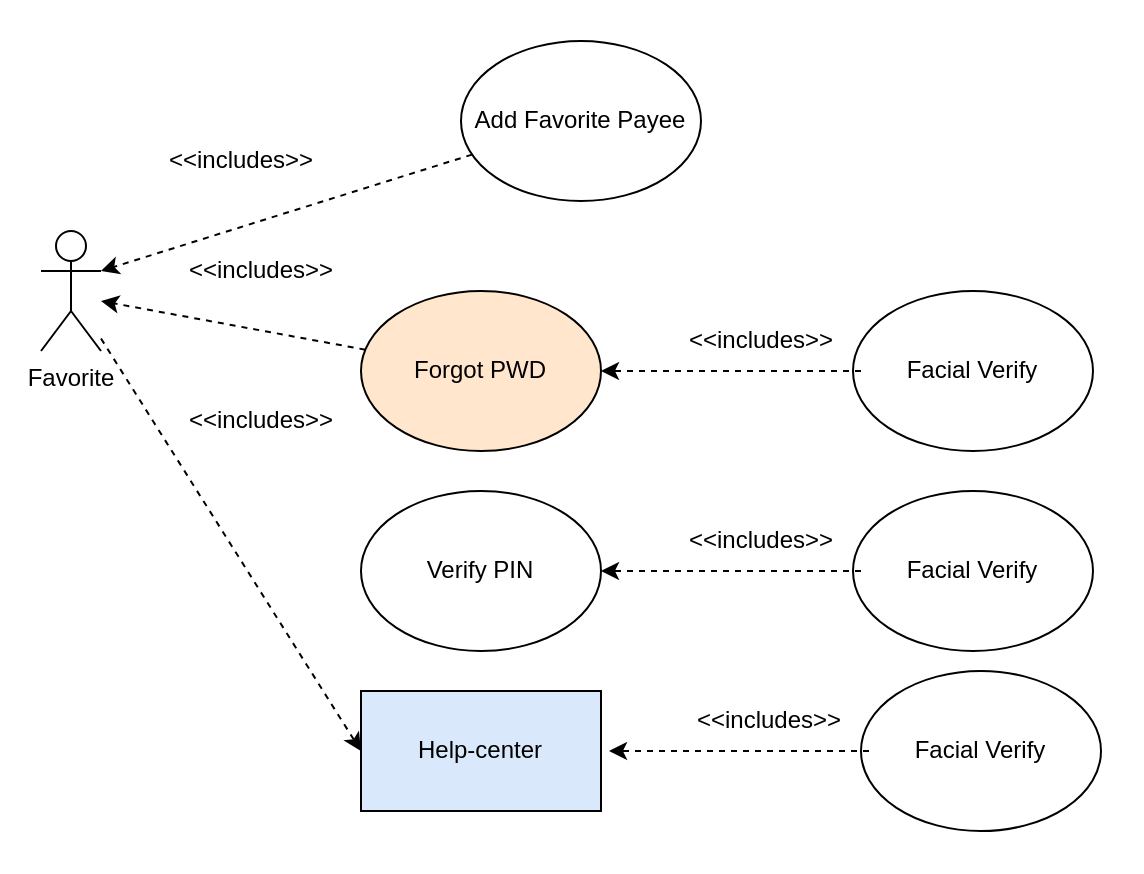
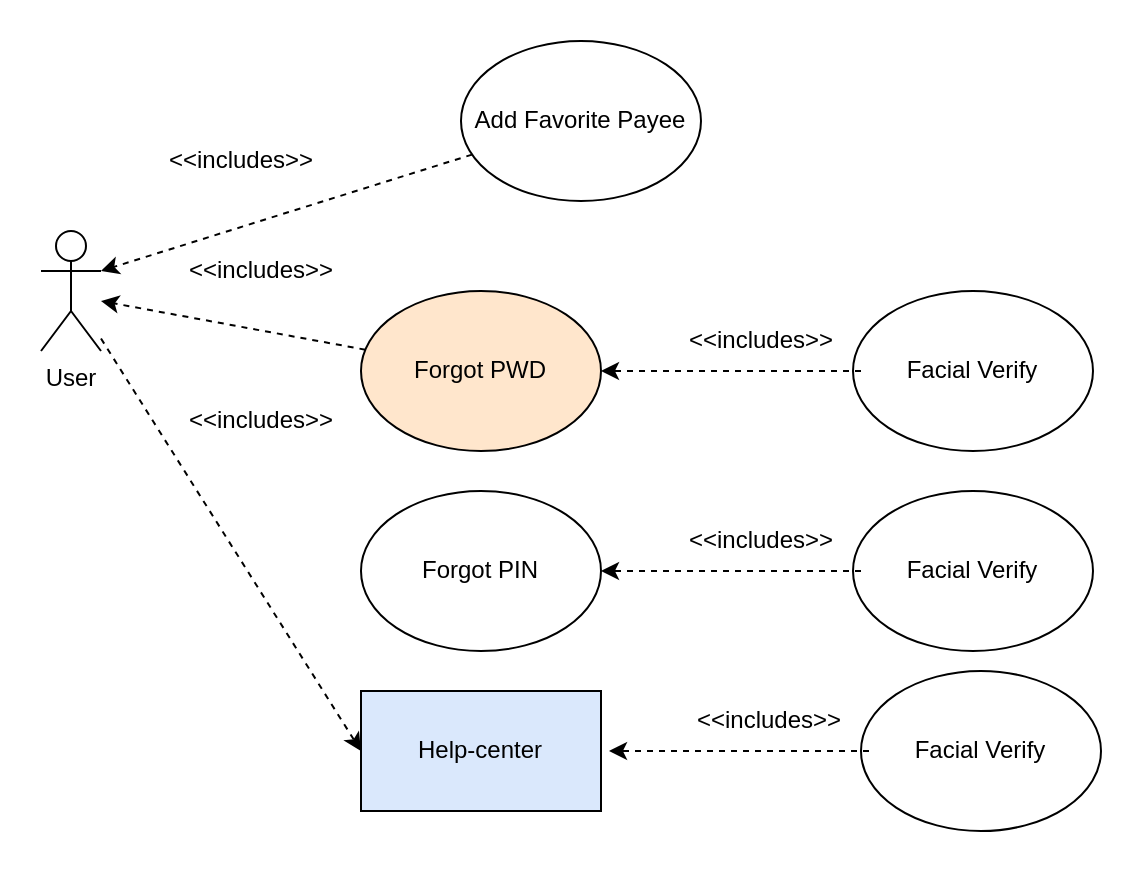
- <mxCell id="3" value="Favorite" style="shape=umlActor;verticalLabelPosition=bottom;verticalAlign=top;html=1;outlineConnect=0;" parent="1" vertex="1"><mxGeometry x="20" y="115" width="30" height="60" as="geometry" /></mxCell>
+ <mxCell id="3" value="User" style="shape=umlActor;verticalLabelPosition=bottom;verticalAlign=top;html=1;outlineConnect=0;" parent="1" vertex="1"><mxGeometry x="20" y="115" width="30" height="60" as="geometry" /></mxCell>
- <mxCell id="17" value="Verify PIN" style="ellipse;whiteSpace=wrap;html=1;" vertex="1" parent="1"><mxGeometry x="180" y="245" width="120" height="80" as="geometry" /></mxCell>
+ <mxCell id="17" value="Forgot PIN" style="ellipse;whiteSpace=wrap;html=1;" vertex="1" parent="1"><mxGeometry x="180" y="245" width="120" height="80" as="geometry" /></mxCell>
